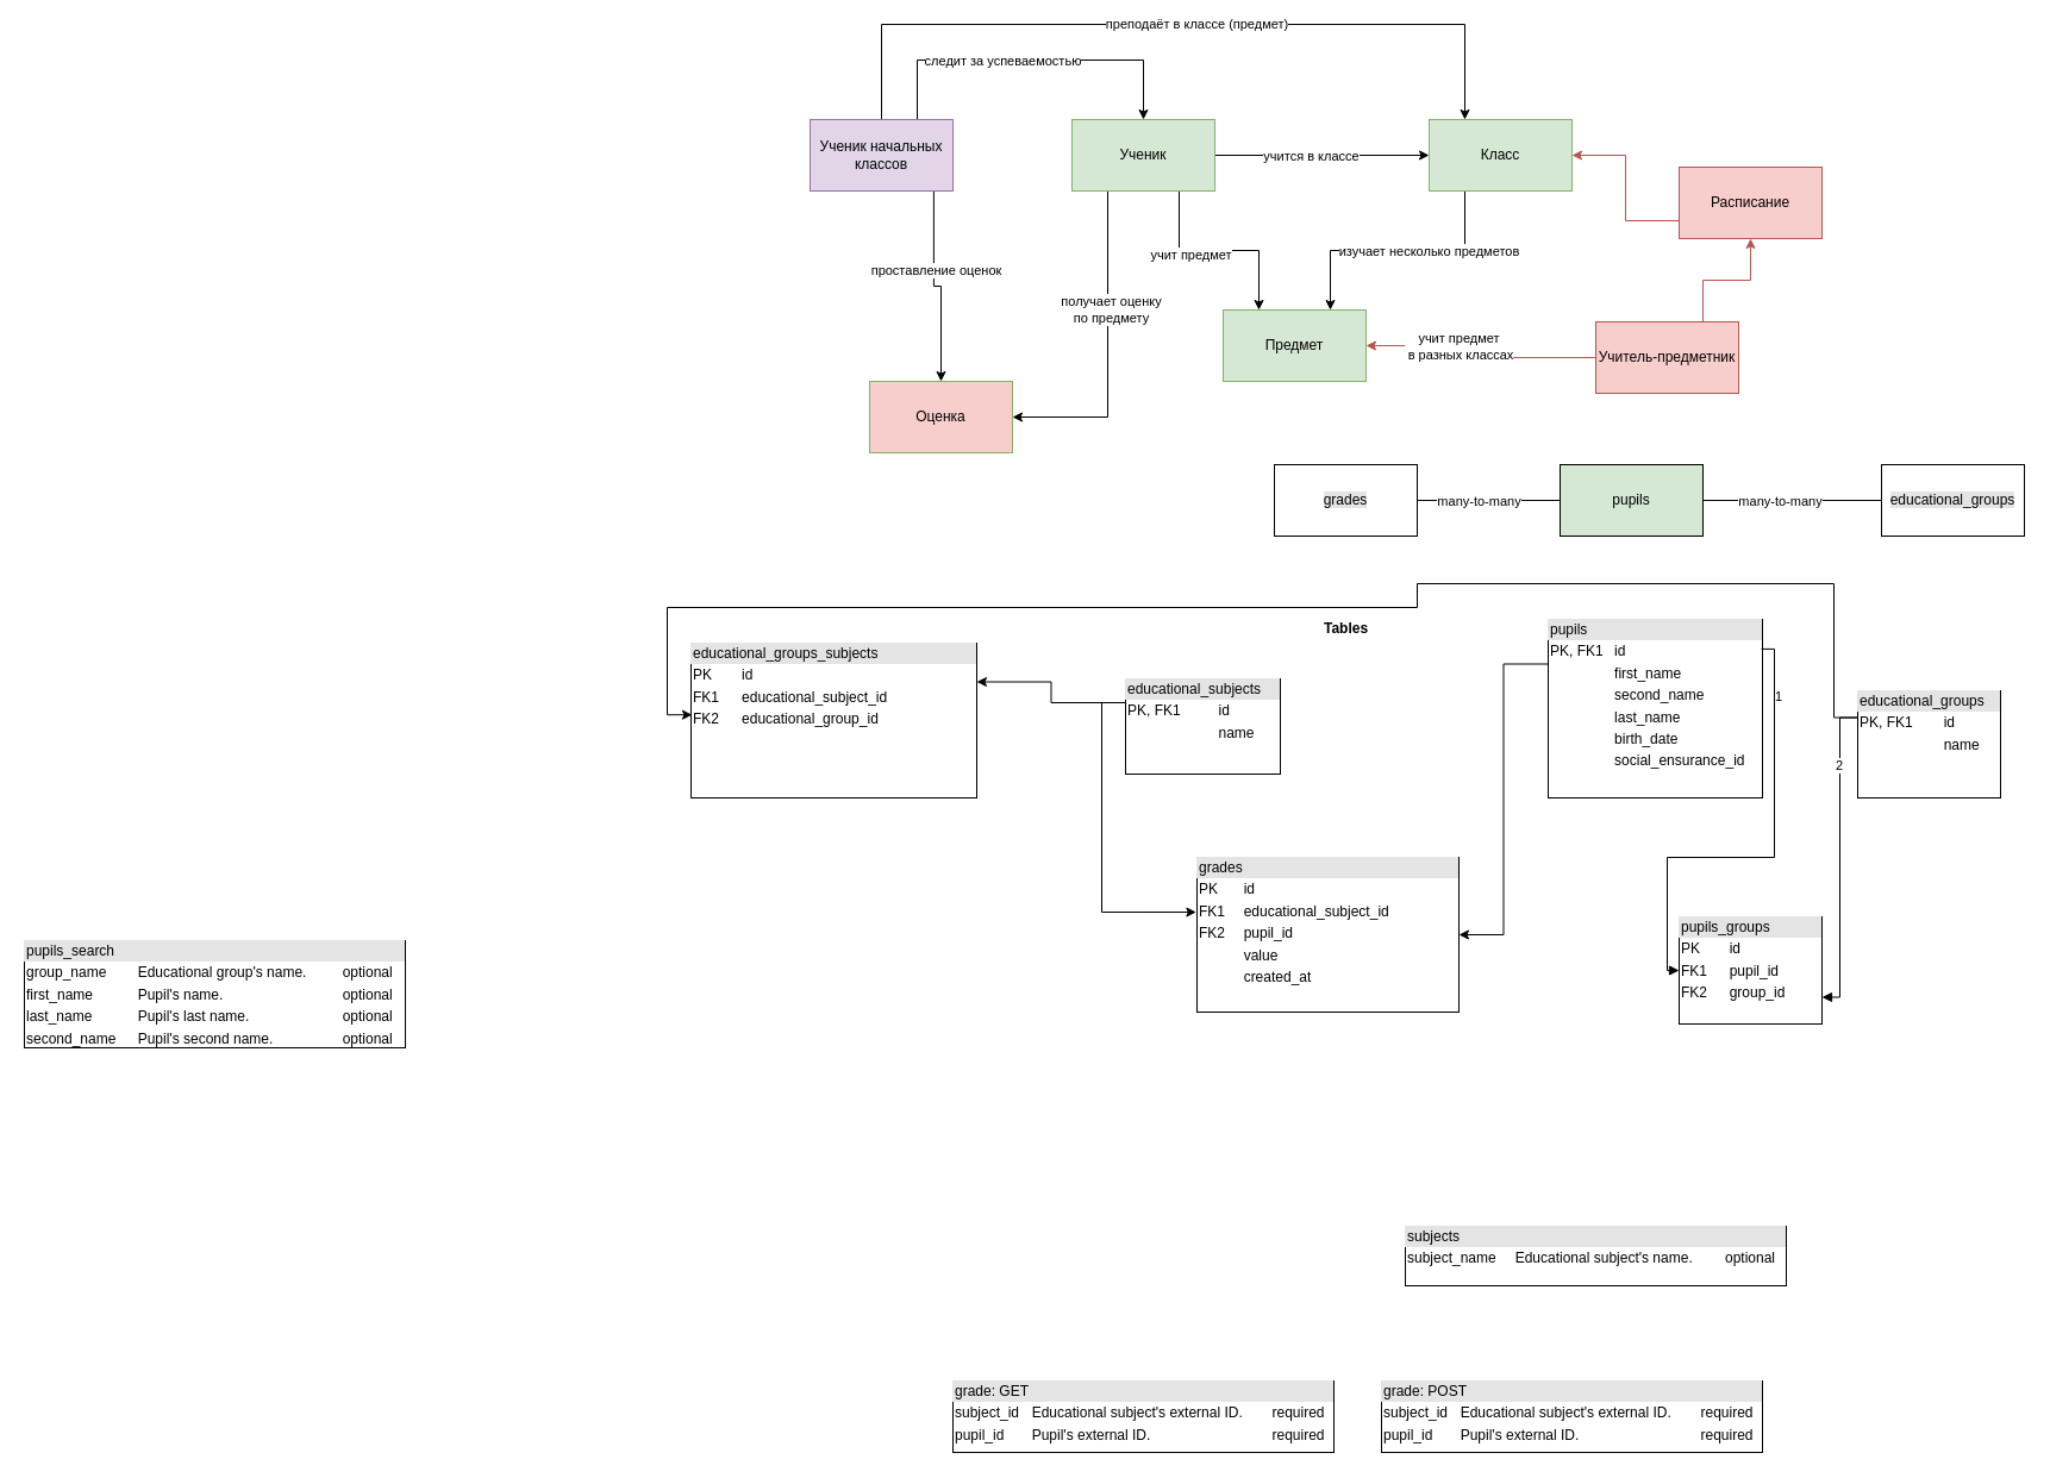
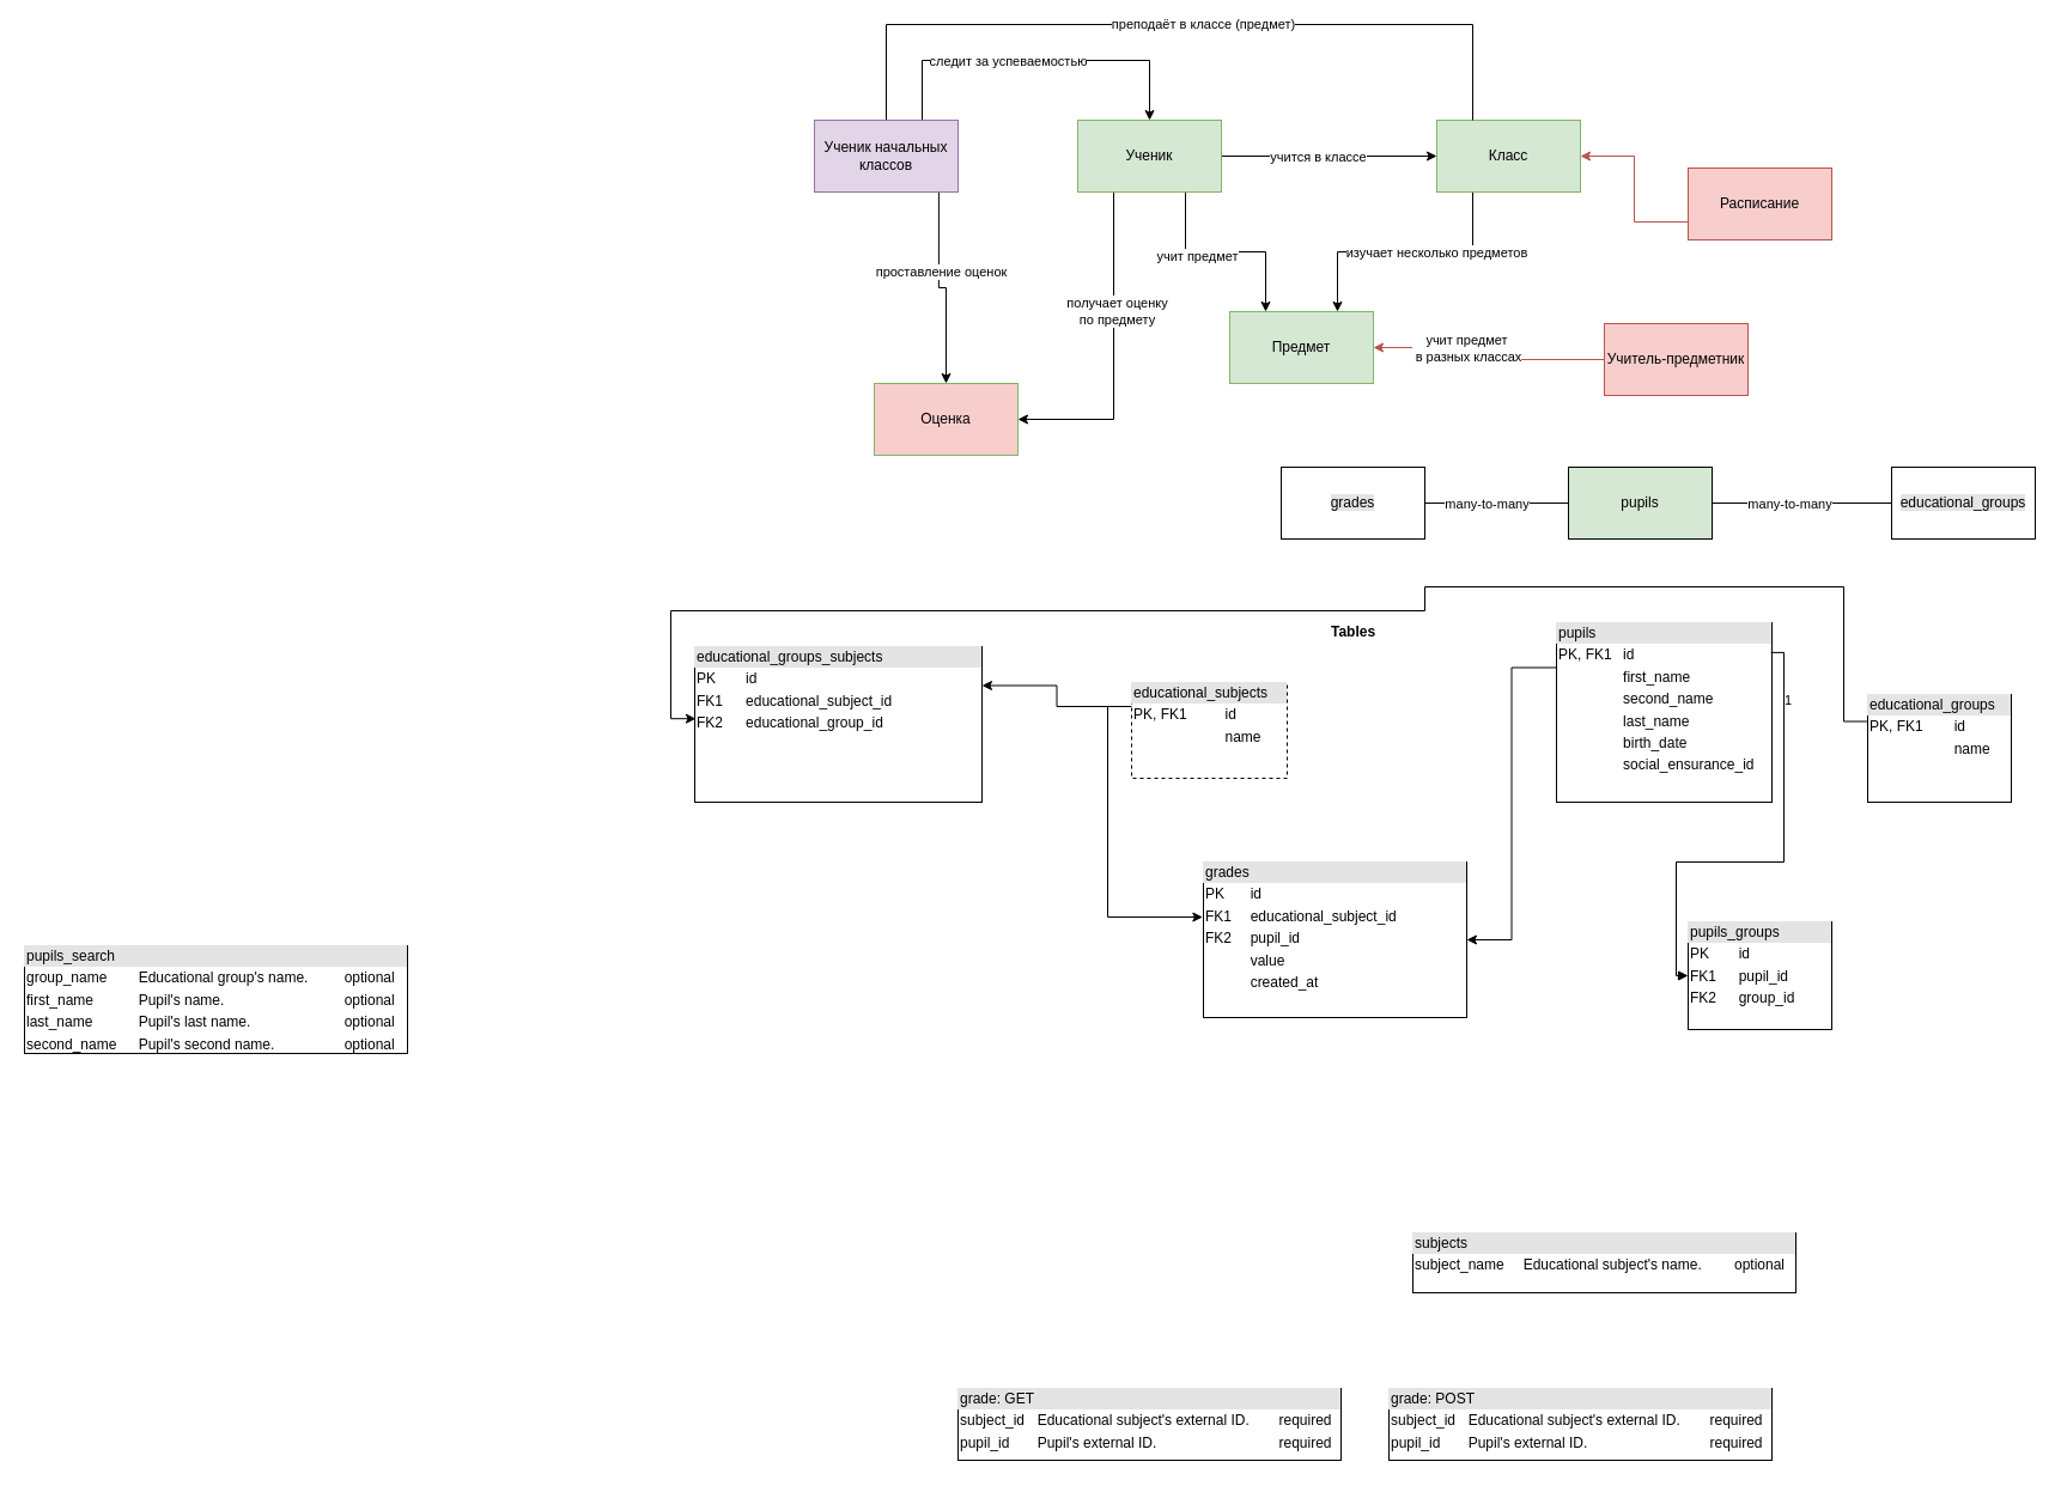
- <mxCell id="32" style="edgeStyle=orthogonalEdgeStyle;rounded=0;orthogonalLoop=1;jettySize=auto;html=1;exitX=0.5;exitY=0;exitDx=0;exitDy=0;entryX=0.25;entryY=0;entryDx=0;entryDy=0;" parent="1" source="36" target="30" edge="1"><mxGeometry relative="1" as="geometry"><Array as="points"><mxPoint x="740" y="20" /><mxPoint x="1230" y="20" /></Array></mxGeometry></mxCell>
+ <mxCell id="32" style="edgeStyle=orthogonalEdgeStyle;rounded=0;orthogonalLoop=1;jettySize=auto;html=1;exitX=0.5;exitY=0;exitDx=0;exitDy=0;entryX=0.25;entryY=0;entryDx=0;entryDy=0;endArrow=none;" parent="1" source="36" target="30" edge="1"><mxGeometry relative="1" as="geometry"><Array as="points"><mxPoint x="740" y="20" /><mxPoint x="1230" y="20" /></Array></mxGeometry></mxCell>
- <mxCell id="40" style="edgeStyle=orthogonalEdgeStyle;rounded=0;orthogonalLoop=1;jettySize=auto;html=1;exitX=0.75;exitY=0;exitDx=0;exitDy=0;entryX=0.5;entryY=1;entryDx=0;entryDy=0;fillColor=#f8cecc;strokeColor=#b85450;" parent="1" source="41" target="43" edge="1"><mxGeometry relative="1" as="geometry" /></mxCell>
- <mxCell id="6" value="&lt;div style=&quot;box-sizing: border-box; width: 100%; background: rgb(228, 228, 228); padding: 2px;&quot;&gt;educational_subjects&lt;/div&gt;&lt;table style=&quot;width:100%;font-size:1em;&quot; cellpadding=&quot;2&quot; cellspacing=&quot;0&quot;&gt;&lt;tbody&gt;&lt;tr&gt;&lt;td&gt;PK, FK1&lt;/td&gt;&lt;td&gt;id&lt;/td&gt;&lt;/tr&gt;&lt;tr&gt;&lt;td&gt;&lt;br&gt;&lt;/td&gt;&lt;td&gt;name&lt;/td&gt;&lt;/tr&gt;&lt;/tbody&gt;&lt;/table&gt;" style="verticalAlign=top;align=left;overflow=fill;html=1;whiteSpace=wrap;" parent="1" vertex="1"><mxGeometry x="945" y="570" width="130" height="80" as="geometry" /></mxCell>
+ <mxCell id="6" value="&lt;div style=&quot;box-sizing: border-box; width: 100%; background: rgb(228, 228, 228); padding: 2px;&quot;&gt;educational_subjects&lt;/div&gt;&lt;table style=&quot;width:100%;font-size:1em;&quot; cellpadding=&quot;2&quot; cellspacing=&quot;0&quot;&gt;&lt;tbody&gt;&lt;tr&gt;&lt;td&gt;PK, FK1&lt;/td&gt;&lt;td&gt;id&lt;/td&gt;&lt;/tr&gt;&lt;tr&gt;&lt;td&gt;&lt;br&gt;&lt;/td&gt;&lt;td&gt;name&lt;/td&gt;&lt;/tr&gt;&lt;/tbody&gt;&lt;/table&gt;" style="verticalAlign=top;align=left;overflow=fill;html=1;whiteSpace=wrap;dashed=1;" parent="1" vertex="1"><mxGeometry x="945" y="570" width="130" height="80" as="geometry" /></mxCell>
- <mxCell id="13" value="" style="endArrow=block;endFill=1;html=1;edgeStyle=orthogonalEdgeStyle;align=left;verticalAlign=top;rounded=0;exitX=0;exitY=0.25;exitDx=0;exitDy=0;entryX=1;entryY=0.75;entryDx=0;entryDy=0;" parent="1" source="9" target="10" edge="1"><mxGeometry x="-1" relative="1" as="geometry"><mxPoint x="1670" y="750" as="sourcePoint" /><mxPoint x="1830" y="750" as="targetPoint" /></mxGeometry></mxCell>
- <mxCell id="14" value="2" style="edgeLabel;resizable=0;html=1;align=left;verticalAlign=bottom;" parent="13" connectable="0" vertex="1"><mxGeometry x="-1" relative="1" as="geometry"><mxPoint x="-20" y="48" as="offset" /></mxGeometry></mxCell>
